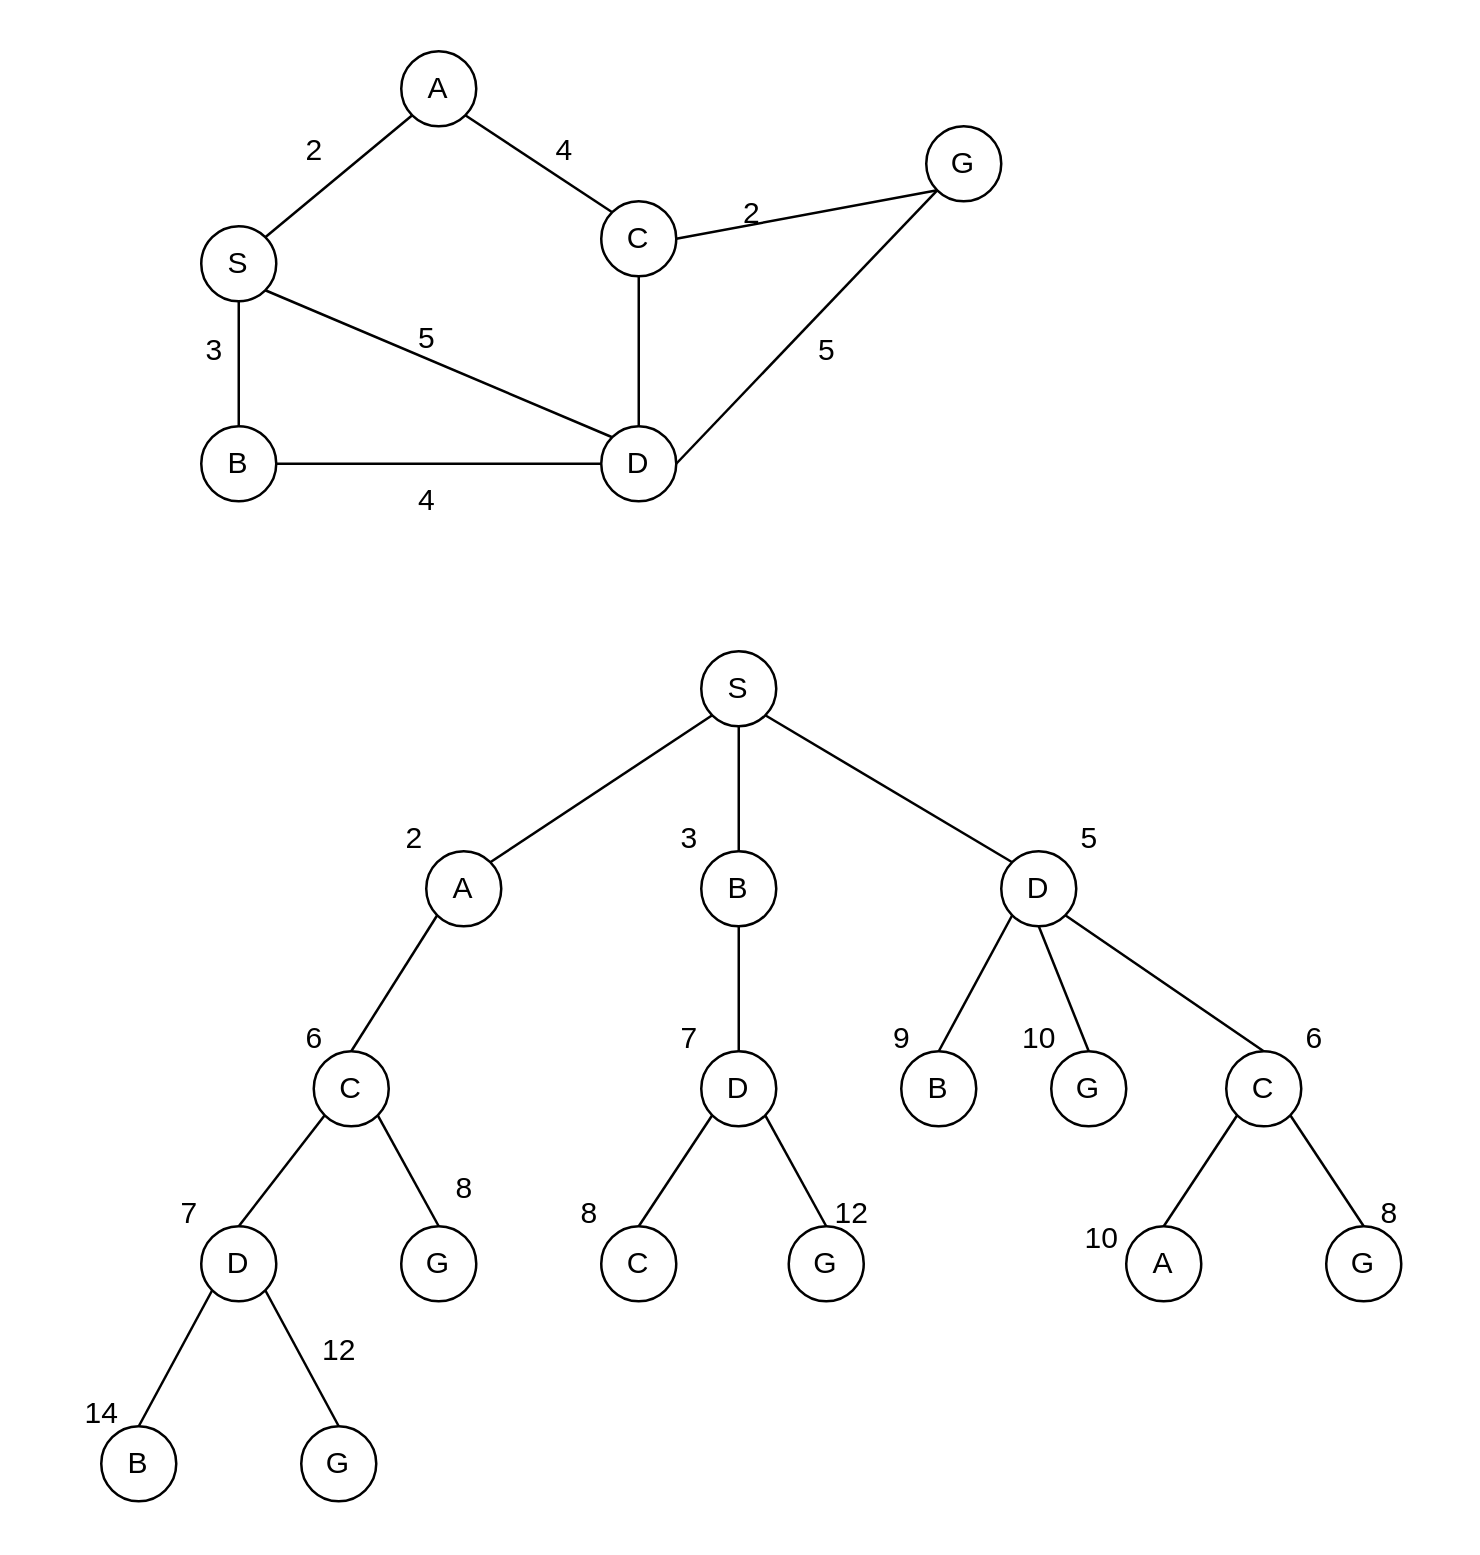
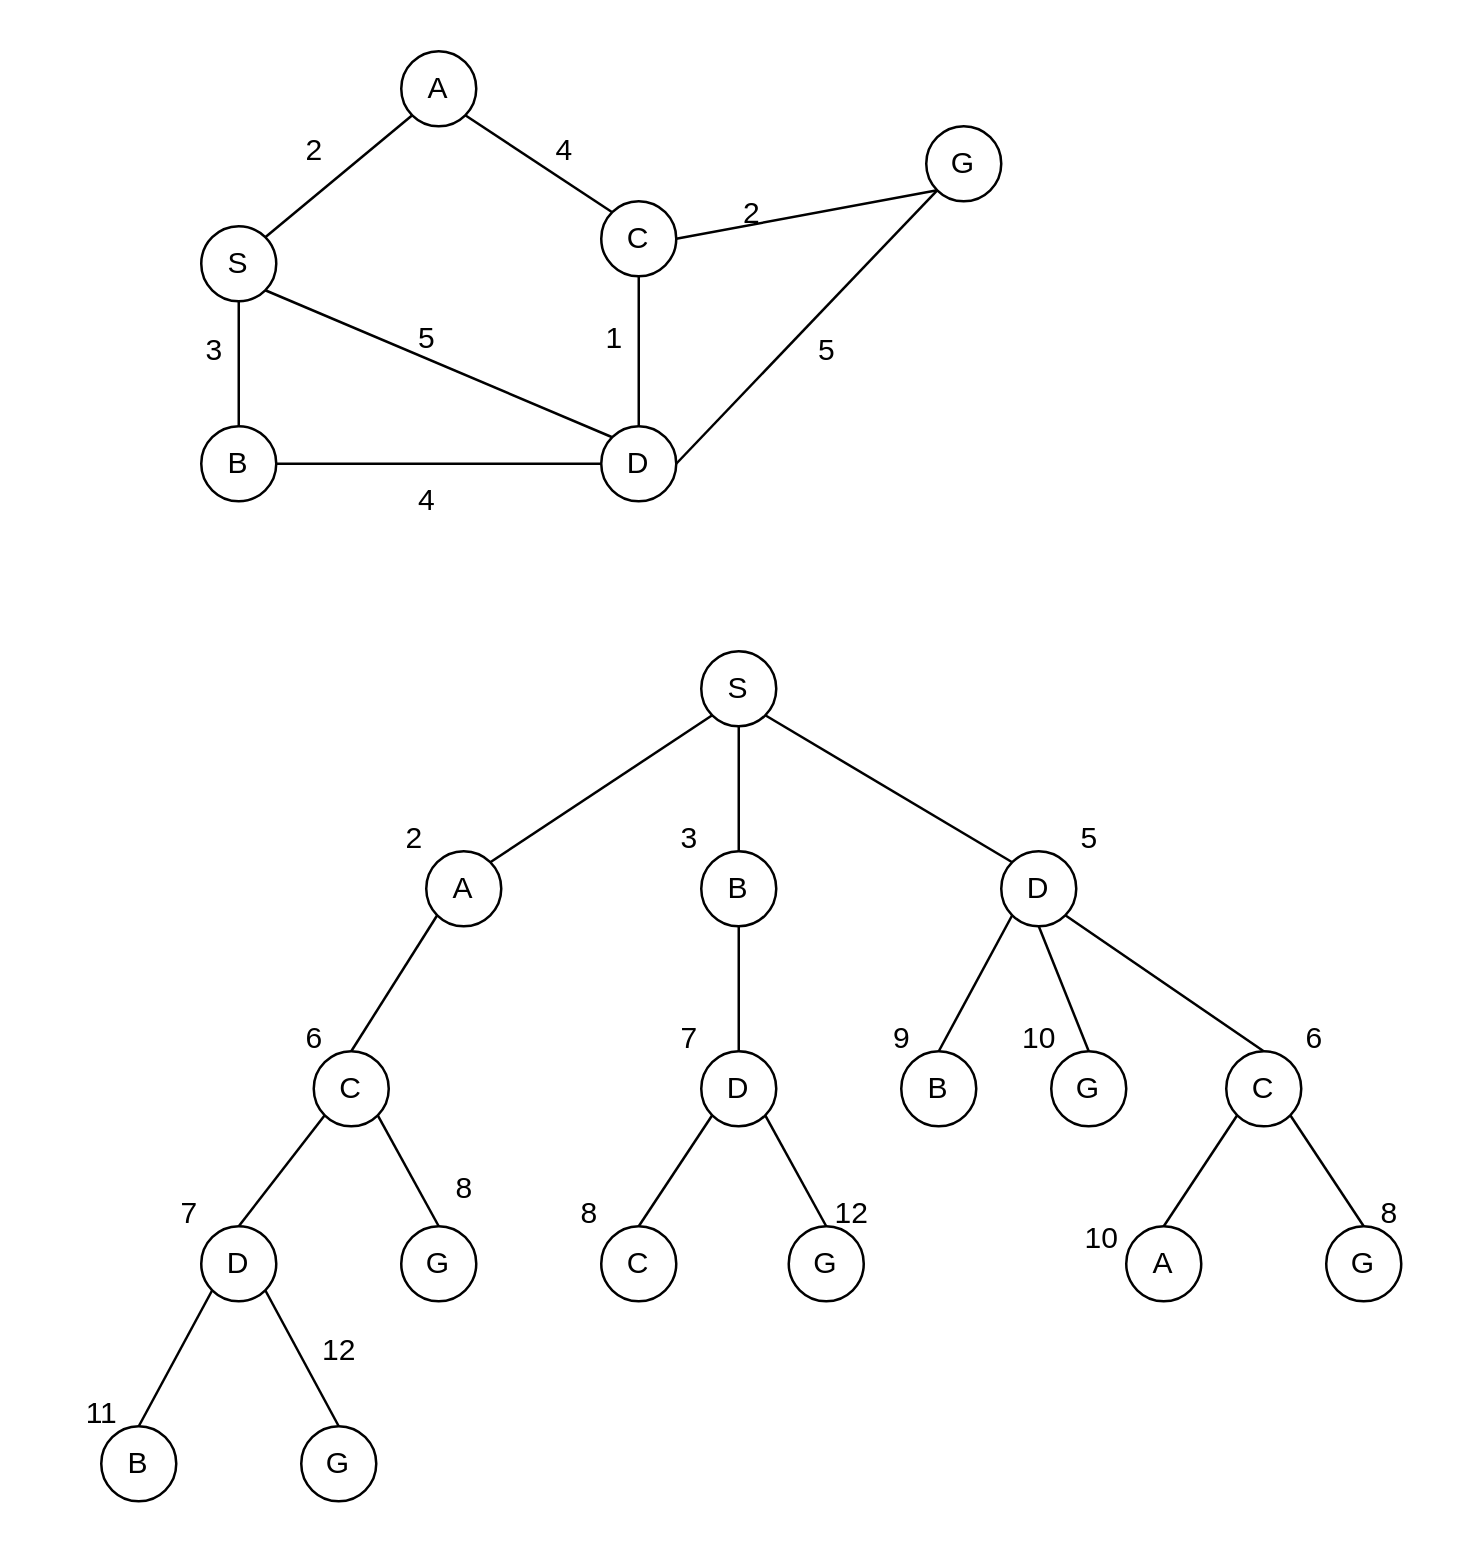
+ <mxCell id="21" value="1" style="text;html=1;align=center;verticalAlign=middle;resizable=0;points=[];autosize=1;strokeColor=none;fillColor=none;" vertex="1" parent="1"><mxGeometry x="230" y="120" width="30" height="30" as="geometry" /></mxCell>
- <mxCell id="70" value="14" style="text;html=1;align=center;verticalAlign=middle;resizable=0;points=[];autosize=1;strokeColor=none;fillColor=none;" vertex="1" parent="1"><mxGeometry x="20" y="550" width="40" height="30" as="geometry" /></mxCell>
+ <mxCell id="70" value="11" style="text;html=1;align=center;verticalAlign=middle;resizable=0;points=[];autosize=1;strokeColor=none;fillColor=none;" vertex="1" parent="1"><mxGeometry x="20" y="550" width="40" height="30" as="geometry" /></mxCell>
